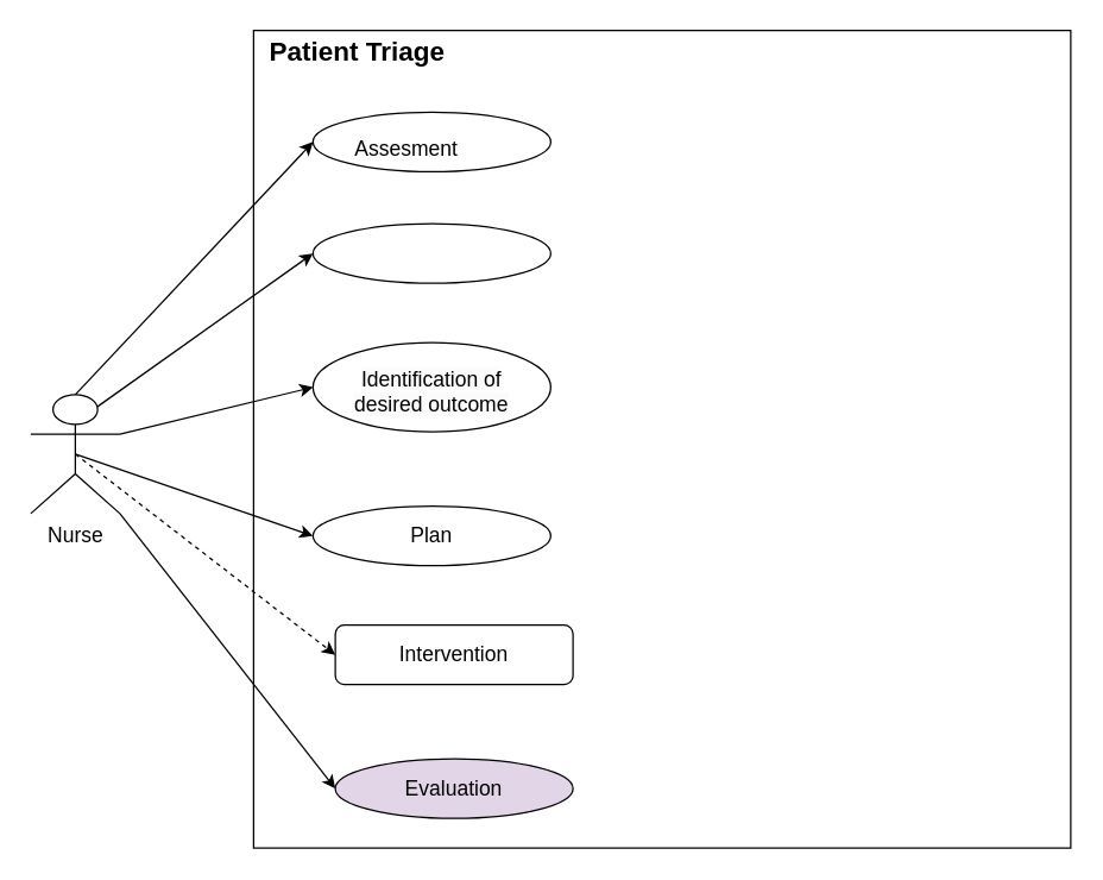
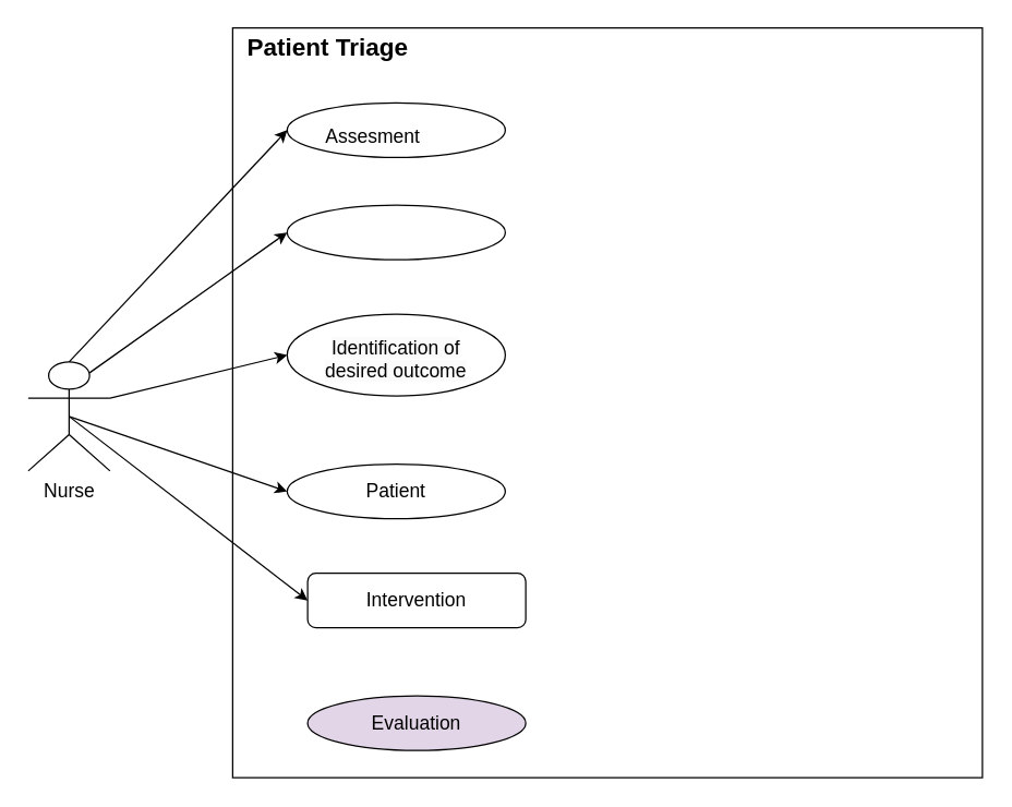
- <mxCell id="13" value="&lt;font style=&quot;font-size: 14px;&quot;&gt;Plan&lt;/font&gt;" style="ellipse;whiteSpace=wrap;html=1;" vertex="1" parent="1"><mxGeometry x="210" y="340" width="160" height="40" as="geometry" /></mxCell>
+ <mxCell id="13" value="&lt;font style=&quot;font-size: 14px;&quot;&gt;Patient&lt;/font&gt;" style="ellipse;whiteSpace=wrap;html=1;" vertex="1" parent="1"><mxGeometry x="210" y="340" width="160" height="40" as="geometry" /></mxCell>
- <mxCell id="6" style="rounded=0;orthogonalLoop=1;jettySize=auto;html=1;exitX=0.5;exitY=0.5;exitDx=0;exitDy=0;exitPerimeter=0;entryX=0;entryY=0.5;entryDx=0;entryDy=0;dashed=1;" edge="1" parent="1" source="7" target="14"><mxGeometry relative="1" as="geometry" /></mxCell>
+ <mxCell id="6" style="rounded=0;orthogonalLoop=1;jettySize=auto;html=1;exitX=0.5;exitY=0.5;exitDx=0;exitDy=0;exitPerimeter=0;entryX=0;entryY=0.5;entryDx=0;entryDy=0;" edge="1" parent="1" source="7" target="14"><mxGeometry relative="1" as="geometry" /></mxCell>
- <mxCell id="5" style="rounded=0;orthogonalLoop=1;jettySize=auto;html=1;exitX=1;exitY=1;exitDx=0;exitDy=0;exitPerimeter=0;entryX=0;entryY=0.5;entryDx=0;entryDy=0;" edge="1" parent="1" source="7" target="15"><mxGeometry relative="1" as="geometry" /></mxCell>
